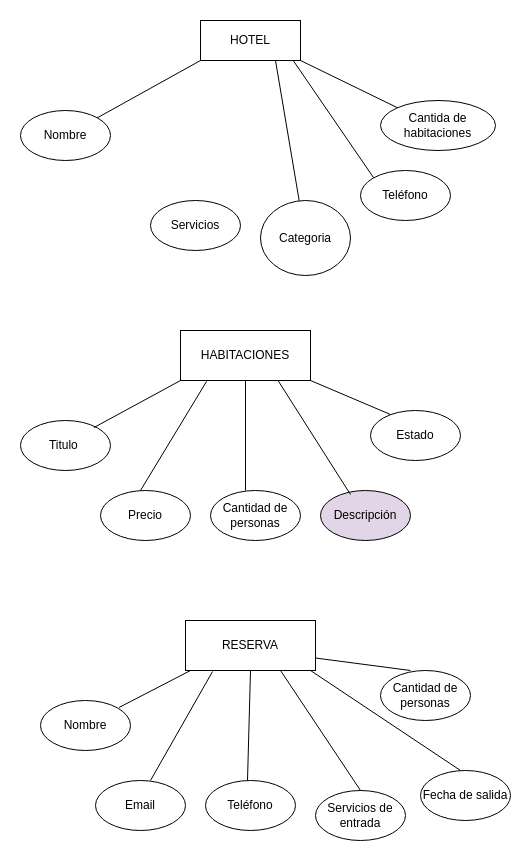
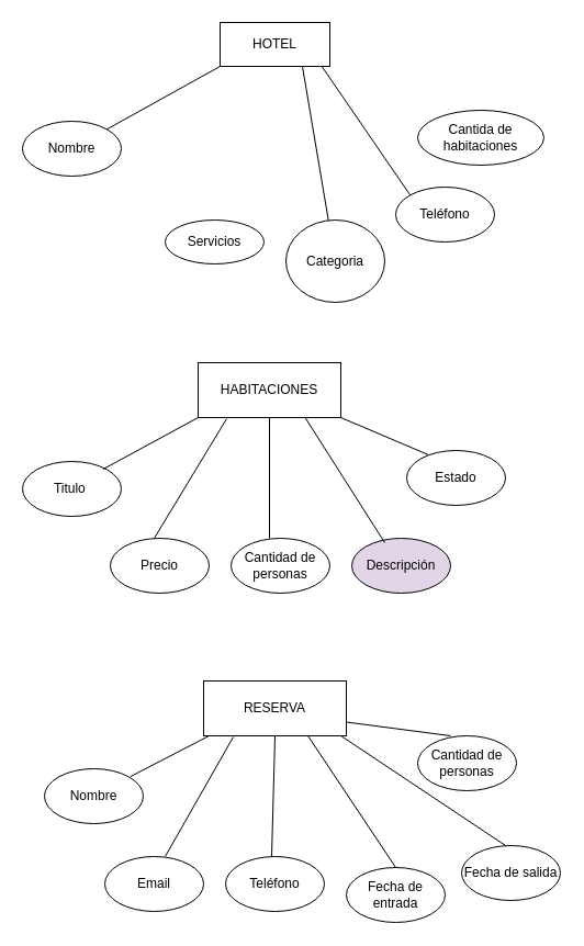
- <mxCell id="11" value="" style="endArrow=none;html=1;rounded=0;exitX=1;exitY=1;exitDx=0;exitDy=0;entryX=0;entryY=0;entryDx=0;entryDy=0;" parent="1" source="2" target="8" edge="1"><mxGeometry width="50" height="50" relative="1" as="geometry"><mxPoint x="300" y="80" as="sourcePoint" /><mxPoint x="393" y="23" as="targetPoint" /><Array as="points" /></mxGeometry></mxCell>
- <mxCell id="5" value="Servicios" style="ellipse;whiteSpace=wrap;html=1;" parent="1" vertex="1"><mxGeometry x="150" y="200" width="90" height="50" as="geometry" /></mxCell>
+ <mxCell id="5" value="Servicios" style="ellipse;whiteSpace=wrap;html=1;" parent="1" vertex="1"><mxGeometry x="150" y="200" width="90" height="40" as="geometry" /></mxCell>
- <mxCell id="27" value="Servicios de entrada" style="ellipse;whiteSpace=wrap;html=1;" parent="1" vertex="1"><mxGeometry x="315" y="790" width="90" height="50" as="geometry" /></mxCell>
+ <mxCell id="27" value="Fecha de entrada" style="ellipse;whiteSpace=wrap;html=1;" parent="1" vertex="1"><mxGeometry x="315" y="790" width="90" height="50" as="geometry" /></mxCell>
